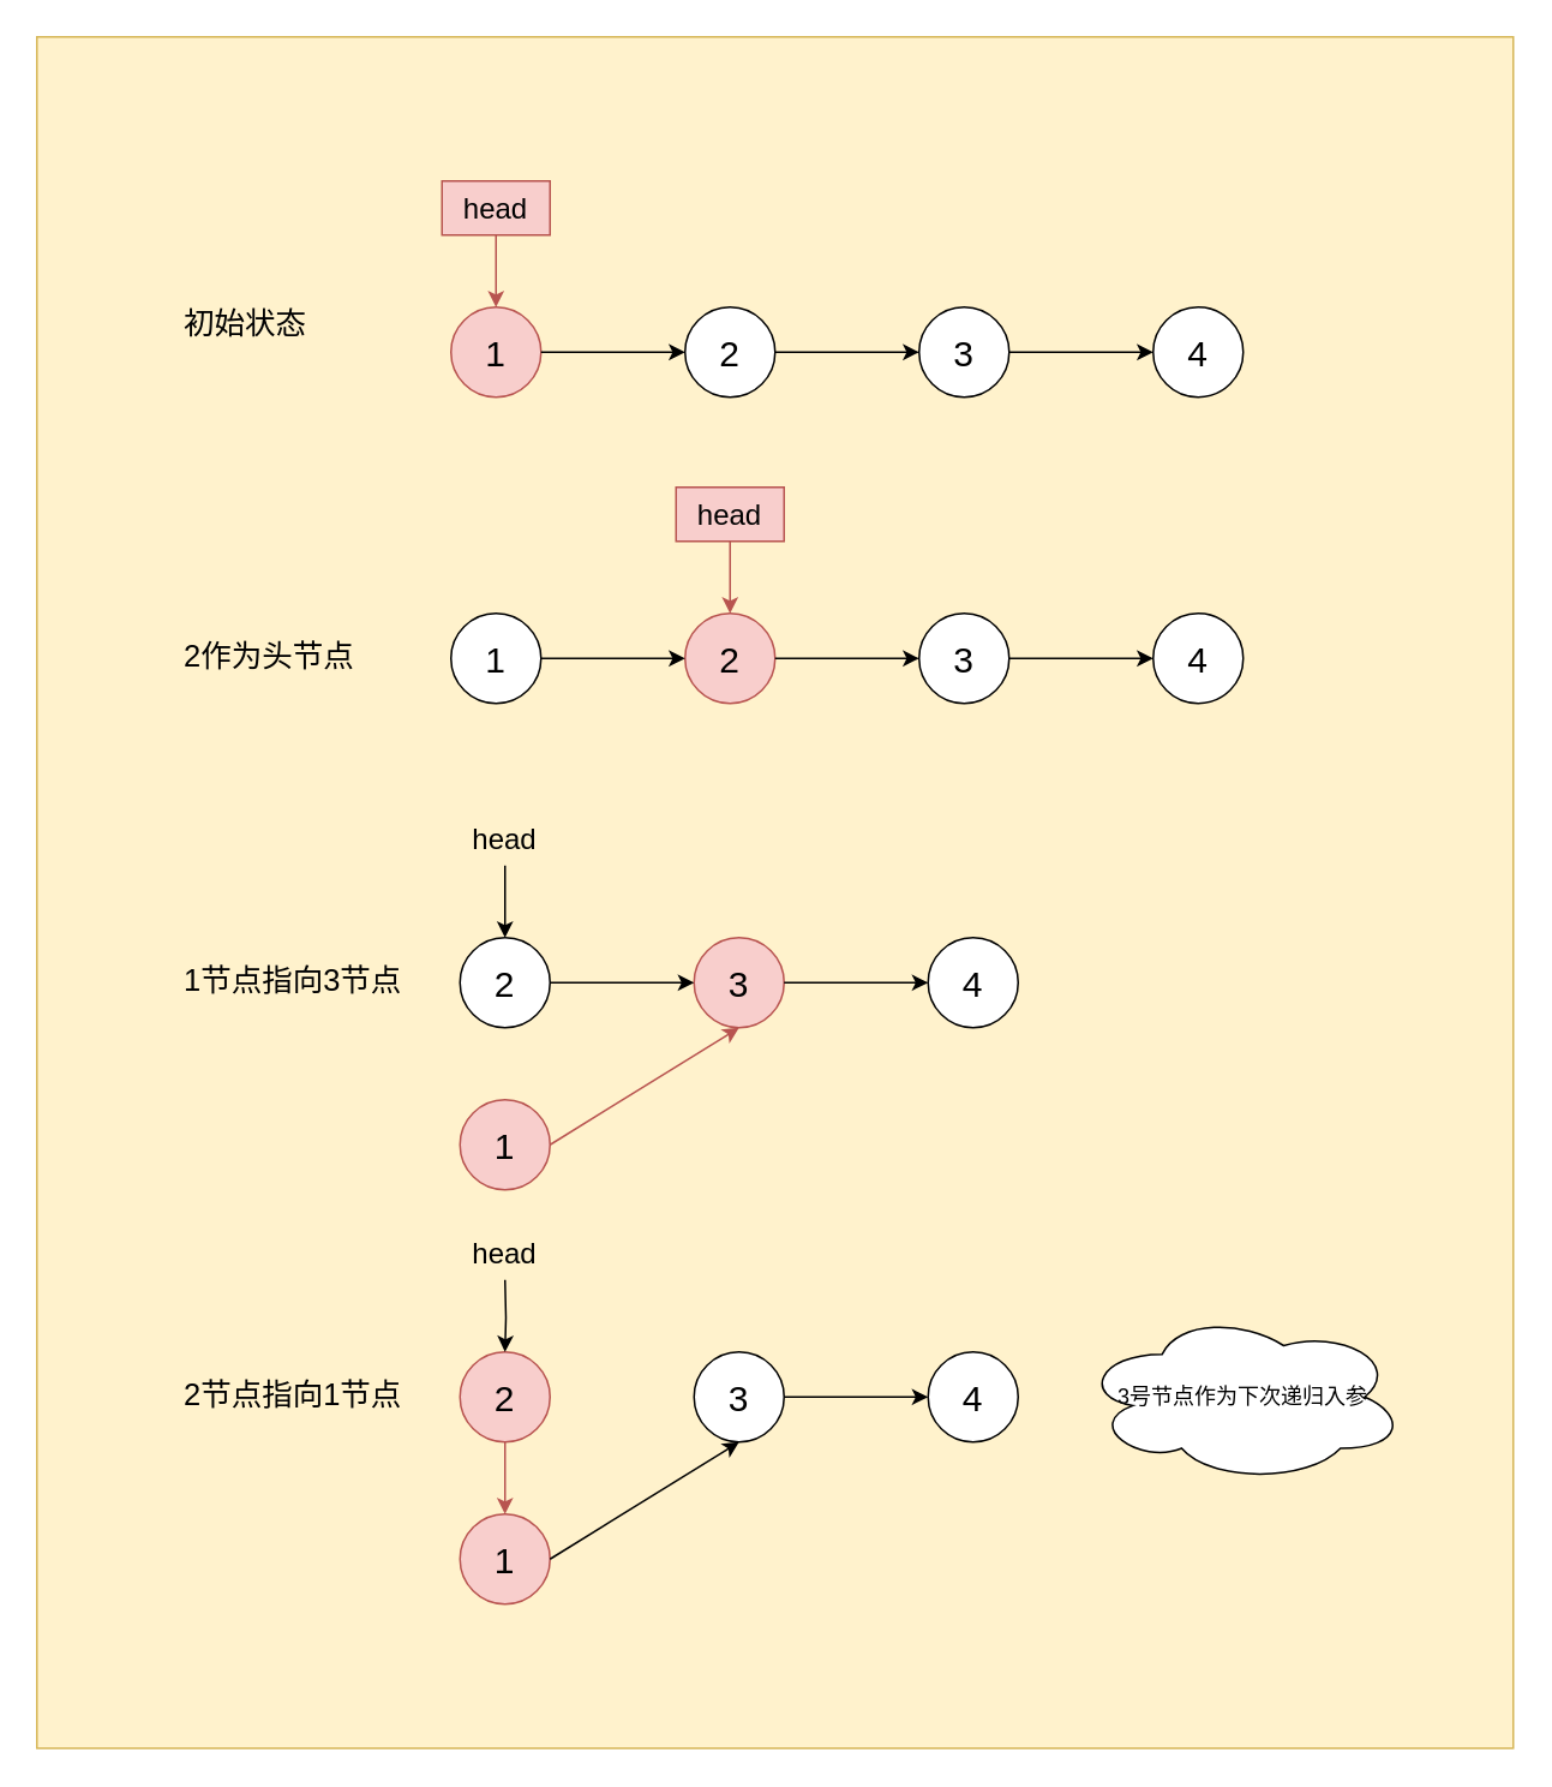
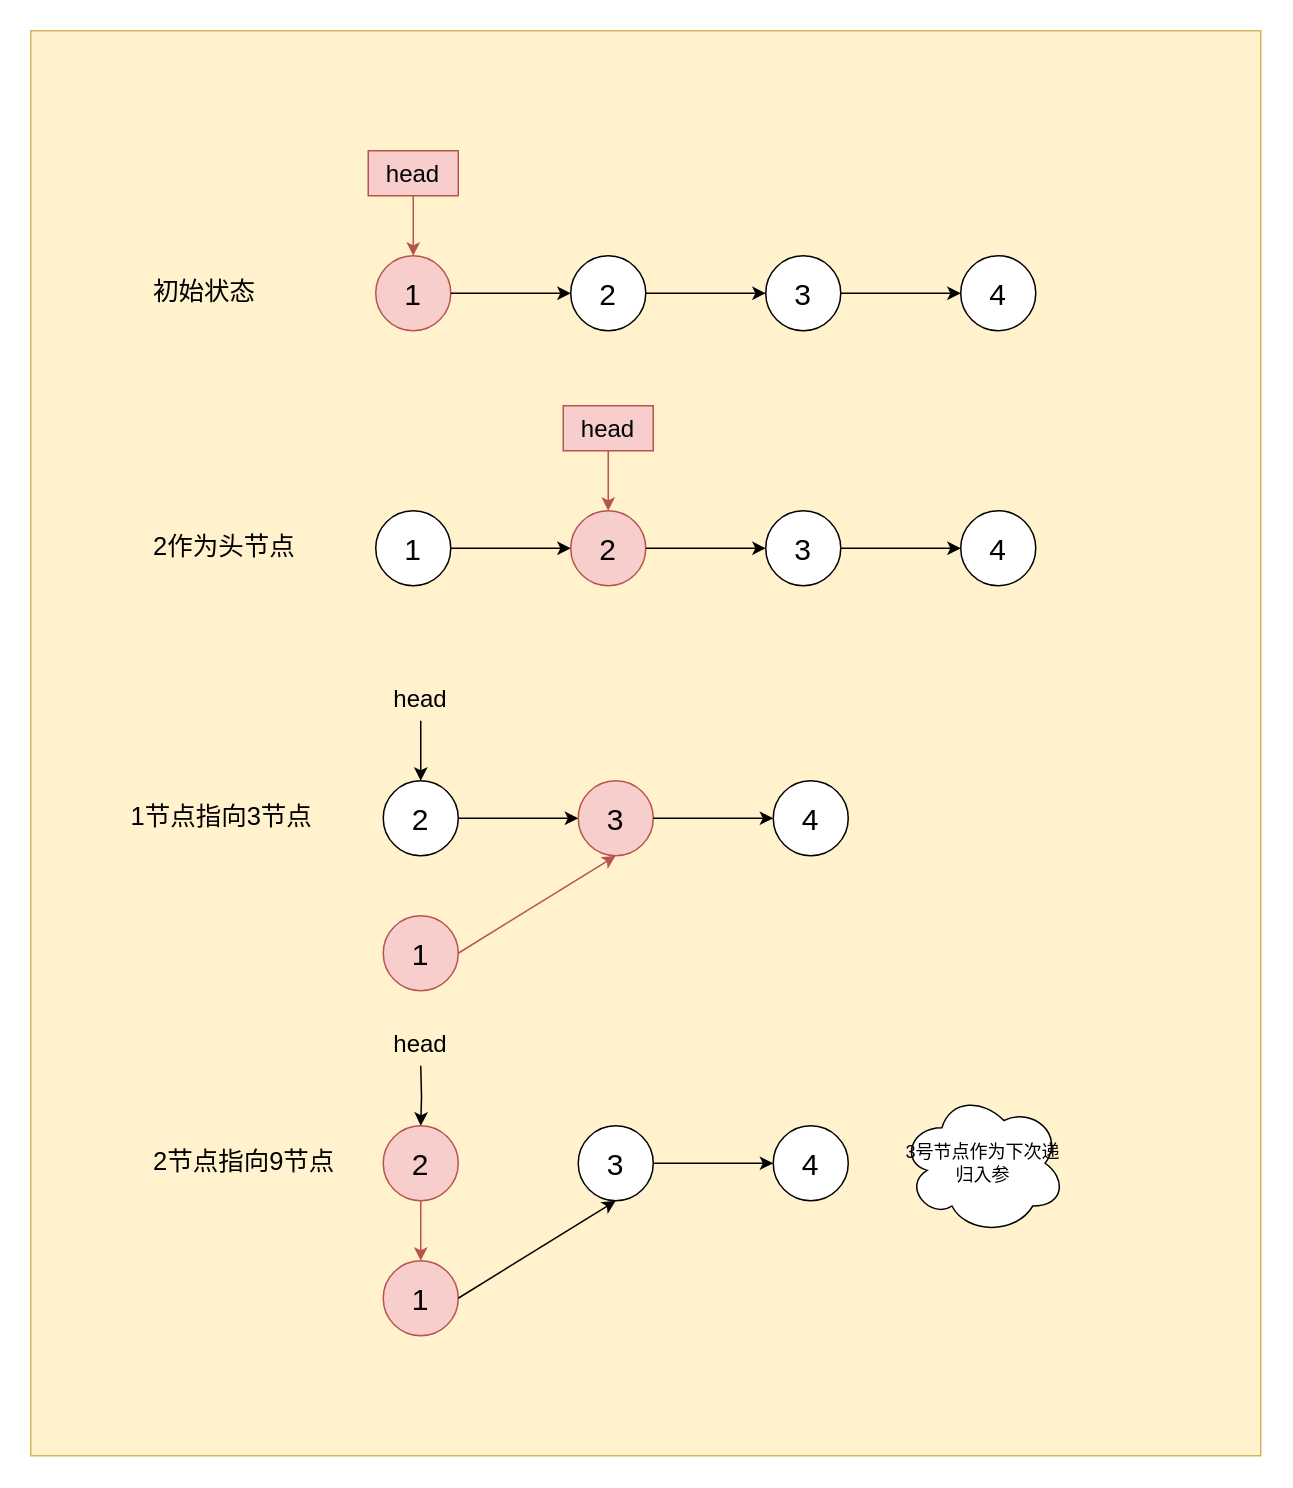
- <mxCell id="22" value="初始状态" style="text;html=1;strokeColor=none;fillColor=none;align=left;verticalAlign=middle;whiteSpace=wrap;rounded=0;fontSize=17;" vertex="1" parent="2"><mxGeometry x="80" y="145" width="140" height="30" as="geometry" /></mxCell>
+ <mxCell id="22" value="初始状态" style="text;html=1;strokeColor=none;fillColor=none;align=left;verticalAlign=middle;whiteSpace=wrap;rounded=0;fontSize=17;" vertex="1" parent="2"><mxGeometry x="80" y="160" width="140" height="30" as="geometry" /></mxCell>
- <mxCell id="31" value="1节点指向3节点" style="text;html=1;strokeColor=none;fillColor=none;align=left;verticalAlign=middle;whiteSpace=wrap;rounded=0;fontSize=17;" vertex="1" parent="2"><mxGeometry x="80" y="510" width="140" height="30" as="geometry" /></mxCell>
+ <mxCell id="31" value="1节点指向3节点" style="text;html=1;strokeColor=none;fillColor=none;align=left;verticalAlign=middle;whiteSpace=wrap;rounded=0;fontSize=17;" vertex="1" parent="2"><mxGeometry x="65" y="510" width="140" height="30" as="geometry" /></mxCell>
- <mxCell id="40" value="2节点指向1节点" style="text;html=1;strokeColor=none;fillColor=none;align=left;verticalAlign=middle;whiteSpace=wrap;rounded=0;fontSize=17;" vertex="1" parent="2"><mxGeometry x="80" y="740" width="140" height="30" as="geometry" /></mxCell>
+ <mxCell id="40" value="2节点指向9节点" style="text;html=1;strokeColor=none;fillColor=none;align=left;verticalAlign=middle;whiteSpace=wrap;rounded=0;fontSize=17;" vertex="1" parent="2"><mxGeometry x="80" y="740" width="140" height="30" as="geometry" /></mxCell>
- <mxCell id="44" value="3号节点作为下次递归入参" style="ellipse;shape=cloud;whiteSpace=wrap;html=1;" vertex="1" parent="2"><mxGeometry x="580" y="707.5" width="180" height="95" as="geometry" /></mxCell>
+ <mxCell id="44" value="3号节点作为下次递归入参" style="ellipse;shape=cloud;whiteSpace=wrap;html=1;" vertex="1" parent="2"><mxGeometry x="580" y="707.5" width="110" height="95" as="geometry" /></mxCell>
